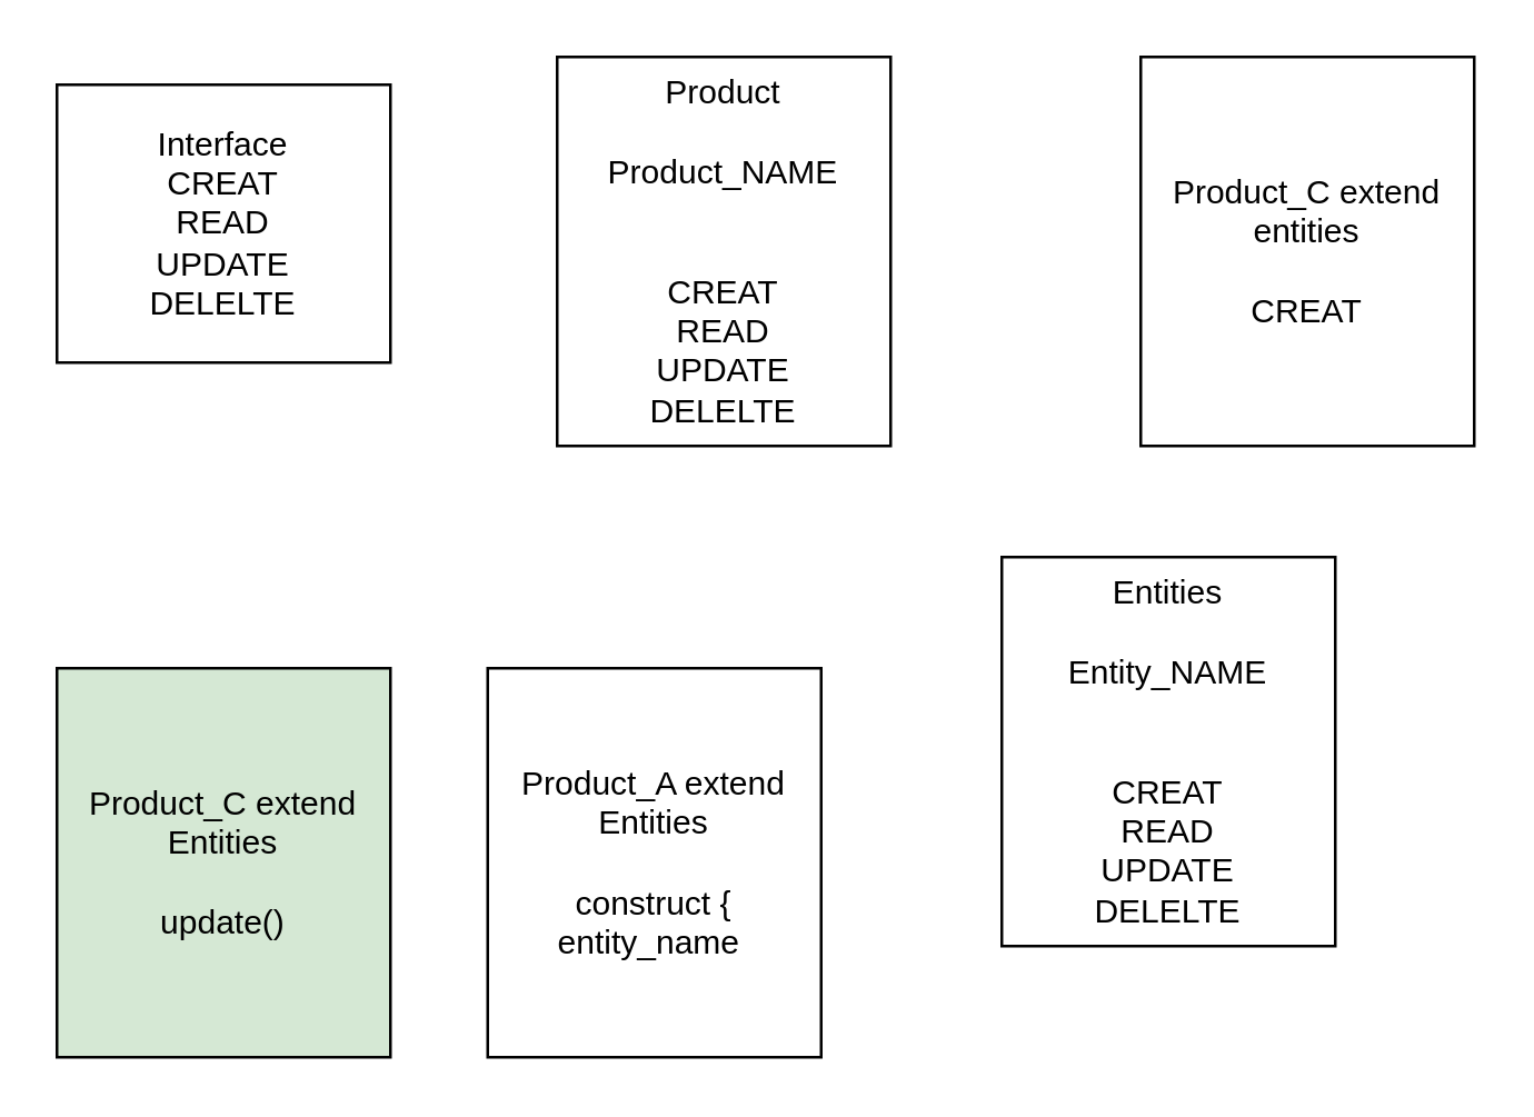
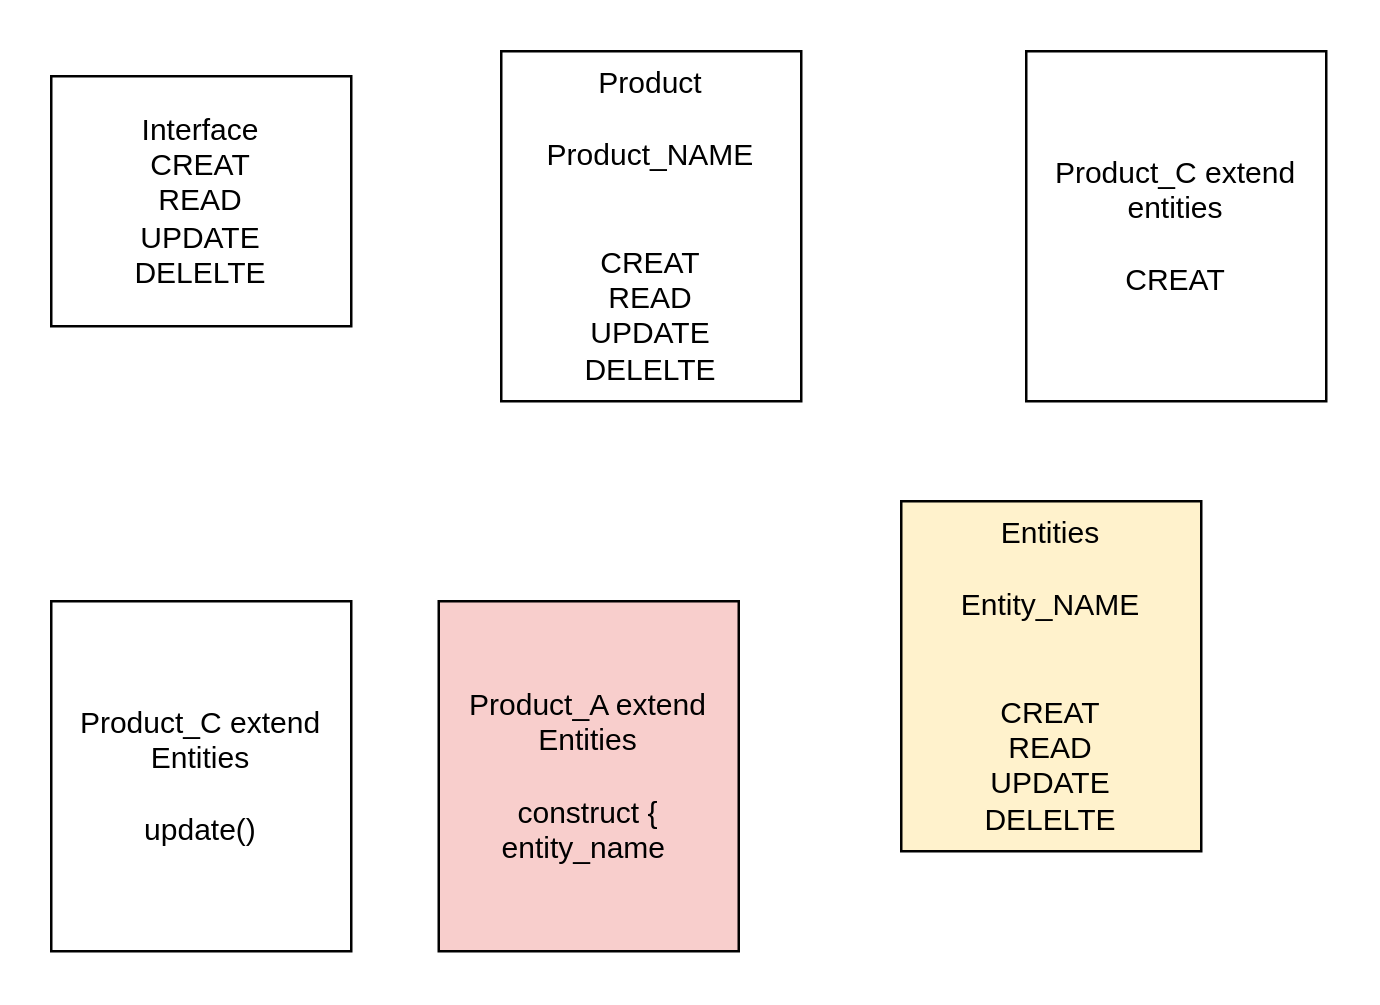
- <mxCell id="7" value="Entities&lt;br&gt;&lt;br&gt;Entity_NAME&lt;br&gt;&lt;br&gt;&lt;br&gt;CREAT&lt;br&gt;READ&lt;br&gt;UPDATE&lt;br&gt;DELELTE" style="rounded=0;whiteSpace=wrap;html=1;" parent="1" vertex="1"><mxGeometry x="360" y="200" width="120" height="140" as="geometry" /></mxCell>
+ <mxCell id="7" value="Entities&lt;br&gt;&lt;br&gt;Entity_NAME&lt;br&gt;&lt;br&gt;&lt;br&gt;CREAT&lt;br&gt;READ&lt;br&gt;UPDATE&lt;br&gt;DELELTE" style="rounded=0;whiteSpace=wrap;html=1;fillColor=#fff2cc;" parent="1" vertex="1"><mxGeometry x="360" y="200" width="120" height="140" as="geometry" /></mxCell>
- <mxCell id="5" value="Product_C extend Entities&lt;br&gt;&lt;br&gt;update()" style="rounded=0;whiteSpace=wrap;html=1;fillColor=#d5e8d4;" parent="1" vertex="1"><mxGeometry x="20" y="240" width="120" height="140" as="geometry" /></mxCell>
+ <mxCell id="5" value="Product_C extend Entities&lt;br&gt;&lt;br&gt;update()" style="rounded=0;whiteSpace=wrap;html=1;" parent="1" vertex="1"><mxGeometry x="20" y="240" width="120" height="140" as="geometry" /></mxCell>
- <mxCell id="4" value="Product_A extend Entities&lt;br&gt;&lt;br&gt;construct {&lt;br&gt;entity_name&amp;nbsp;" style="rounded=0;whiteSpace=wrap;html=1;" parent="1" vertex="1"><mxGeometry x="175" y="240" width="120" height="140" as="geometry" /></mxCell>
+ <mxCell id="4" value="Product_A extend Entities&lt;br&gt;&lt;br&gt;construct {&lt;br&gt;entity_name&amp;nbsp;" style="rounded=0;whiteSpace=wrap;html=1;fillColor=#f8cecc;" parent="1" vertex="1"><mxGeometry x="175" y="240" width="120" height="140" as="geometry" /></mxCell>
